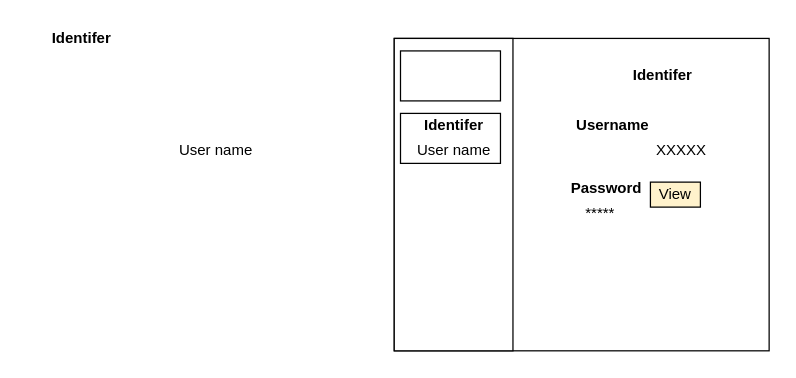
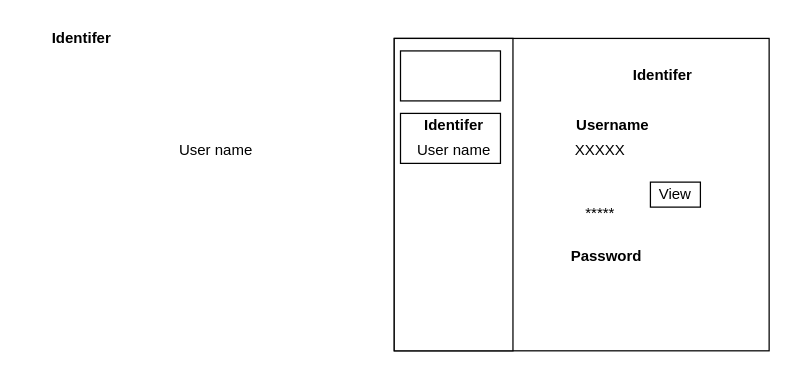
- <mxCell id="12" value="XXXXX" style="text;html=1;strokeColor=none;fillColor=none;align=center;verticalAlign=middle;whiteSpace=wrap;rounded=0;" vertex="1" parent="1"><mxGeometry x="525" y="110" width="40" height="20" as="geometry" /></mxCell>
+ <mxCell id="12" value="XXXXX" style="text;html=1;strokeColor=none;fillColor=none;align=center;verticalAlign=middle;whiteSpace=wrap;rounded=0;" vertex="1" parent="1"><mxGeometry x="460" y="110" width="40" height="20" as="geometry" /></mxCell>
- <mxCell id="13" value="&lt;b&gt;Password&lt;/b&gt;" style="text;html=1;strokeColor=none;fillColor=none;align=center;verticalAlign=middle;whiteSpace=wrap;rounded=0;" vertex="1" parent="1"><mxGeometry x="465" y="140" width="40" height="20" as="geometry" /></mxCell>
+ <mxCell id="13" value="&lt;b&gt;Password&lt;/b&gt;" style="text;html=1;strokeColor=none;fillColor=none;align=center;verticalAlign=middle;whiteSpace=wrap;rounded=0;" vertex="1" parent="1"><mxGeometry x="465" y="195" width="40" height="20" as="geometry" /></mxCell>
- <mxCell id="15" value="View" style="rounded=0;whiteSpace=wrap;html=1;fillColor=#fff2cc;" vertex="1" parent="1"><mxGeometry x="520" y="145" width="40" height="20" as="geometry" /></mxCell>
+ <mxCell id="15" value="View" style="rounded=0;whiteSpace=wrap;html=1;" vertex="1" parent="1"><mxGeometry x="520" y="145" width="40" height="20" as="geometry" /></mxCell>
